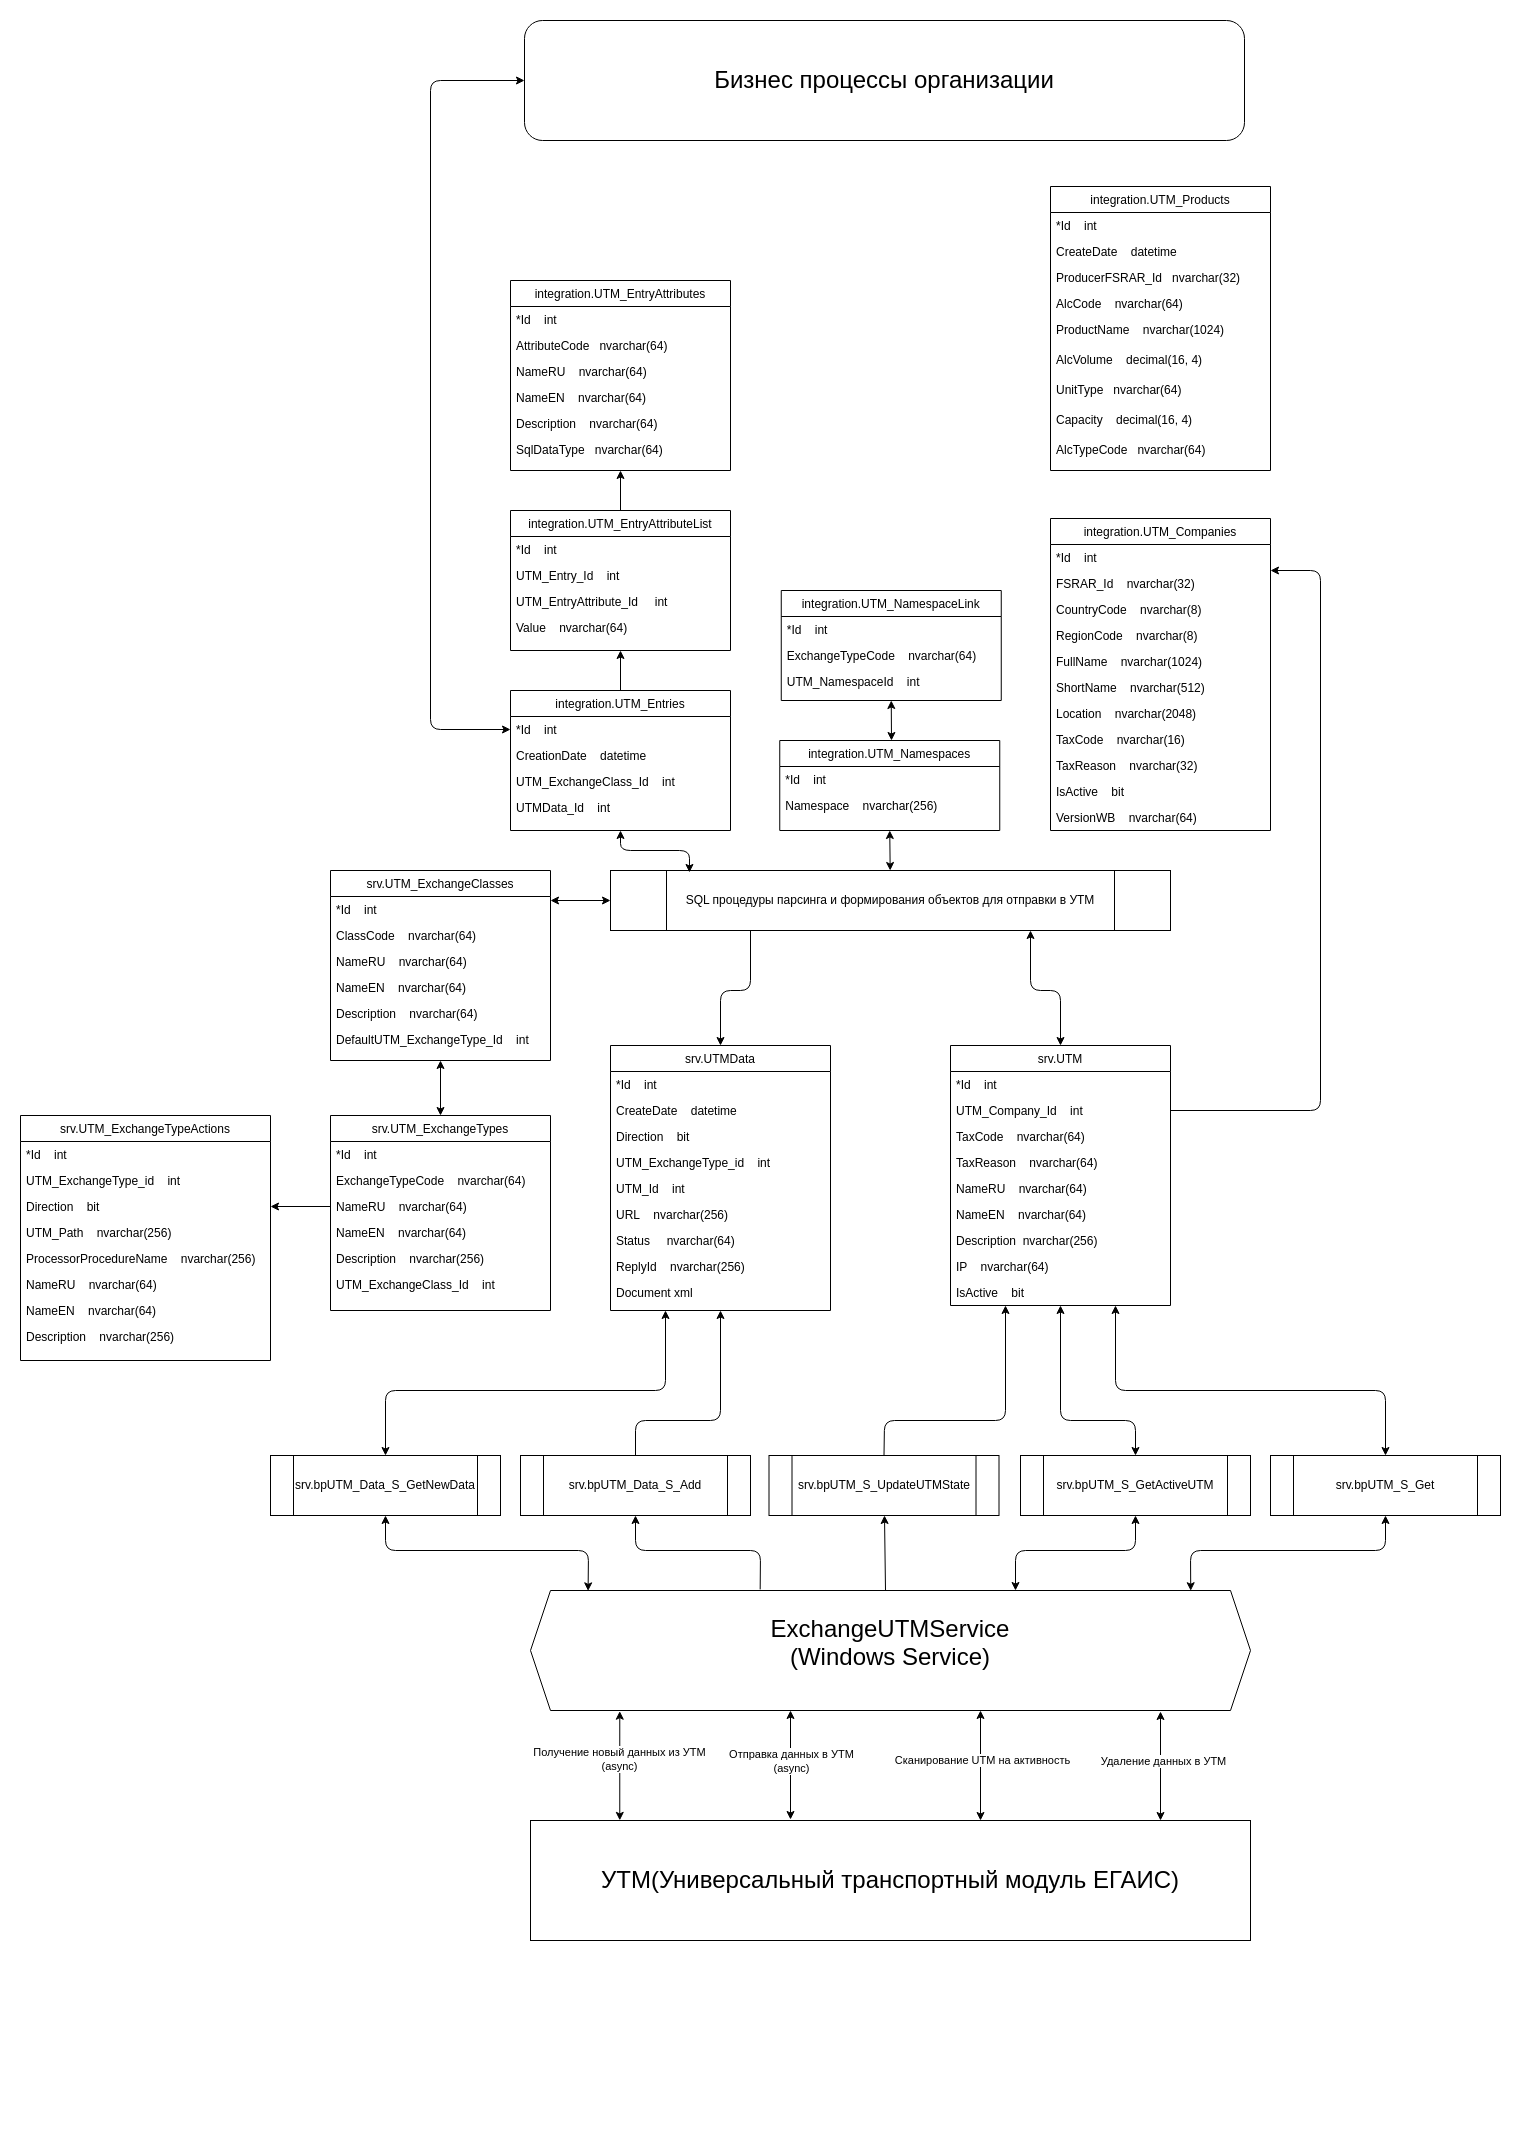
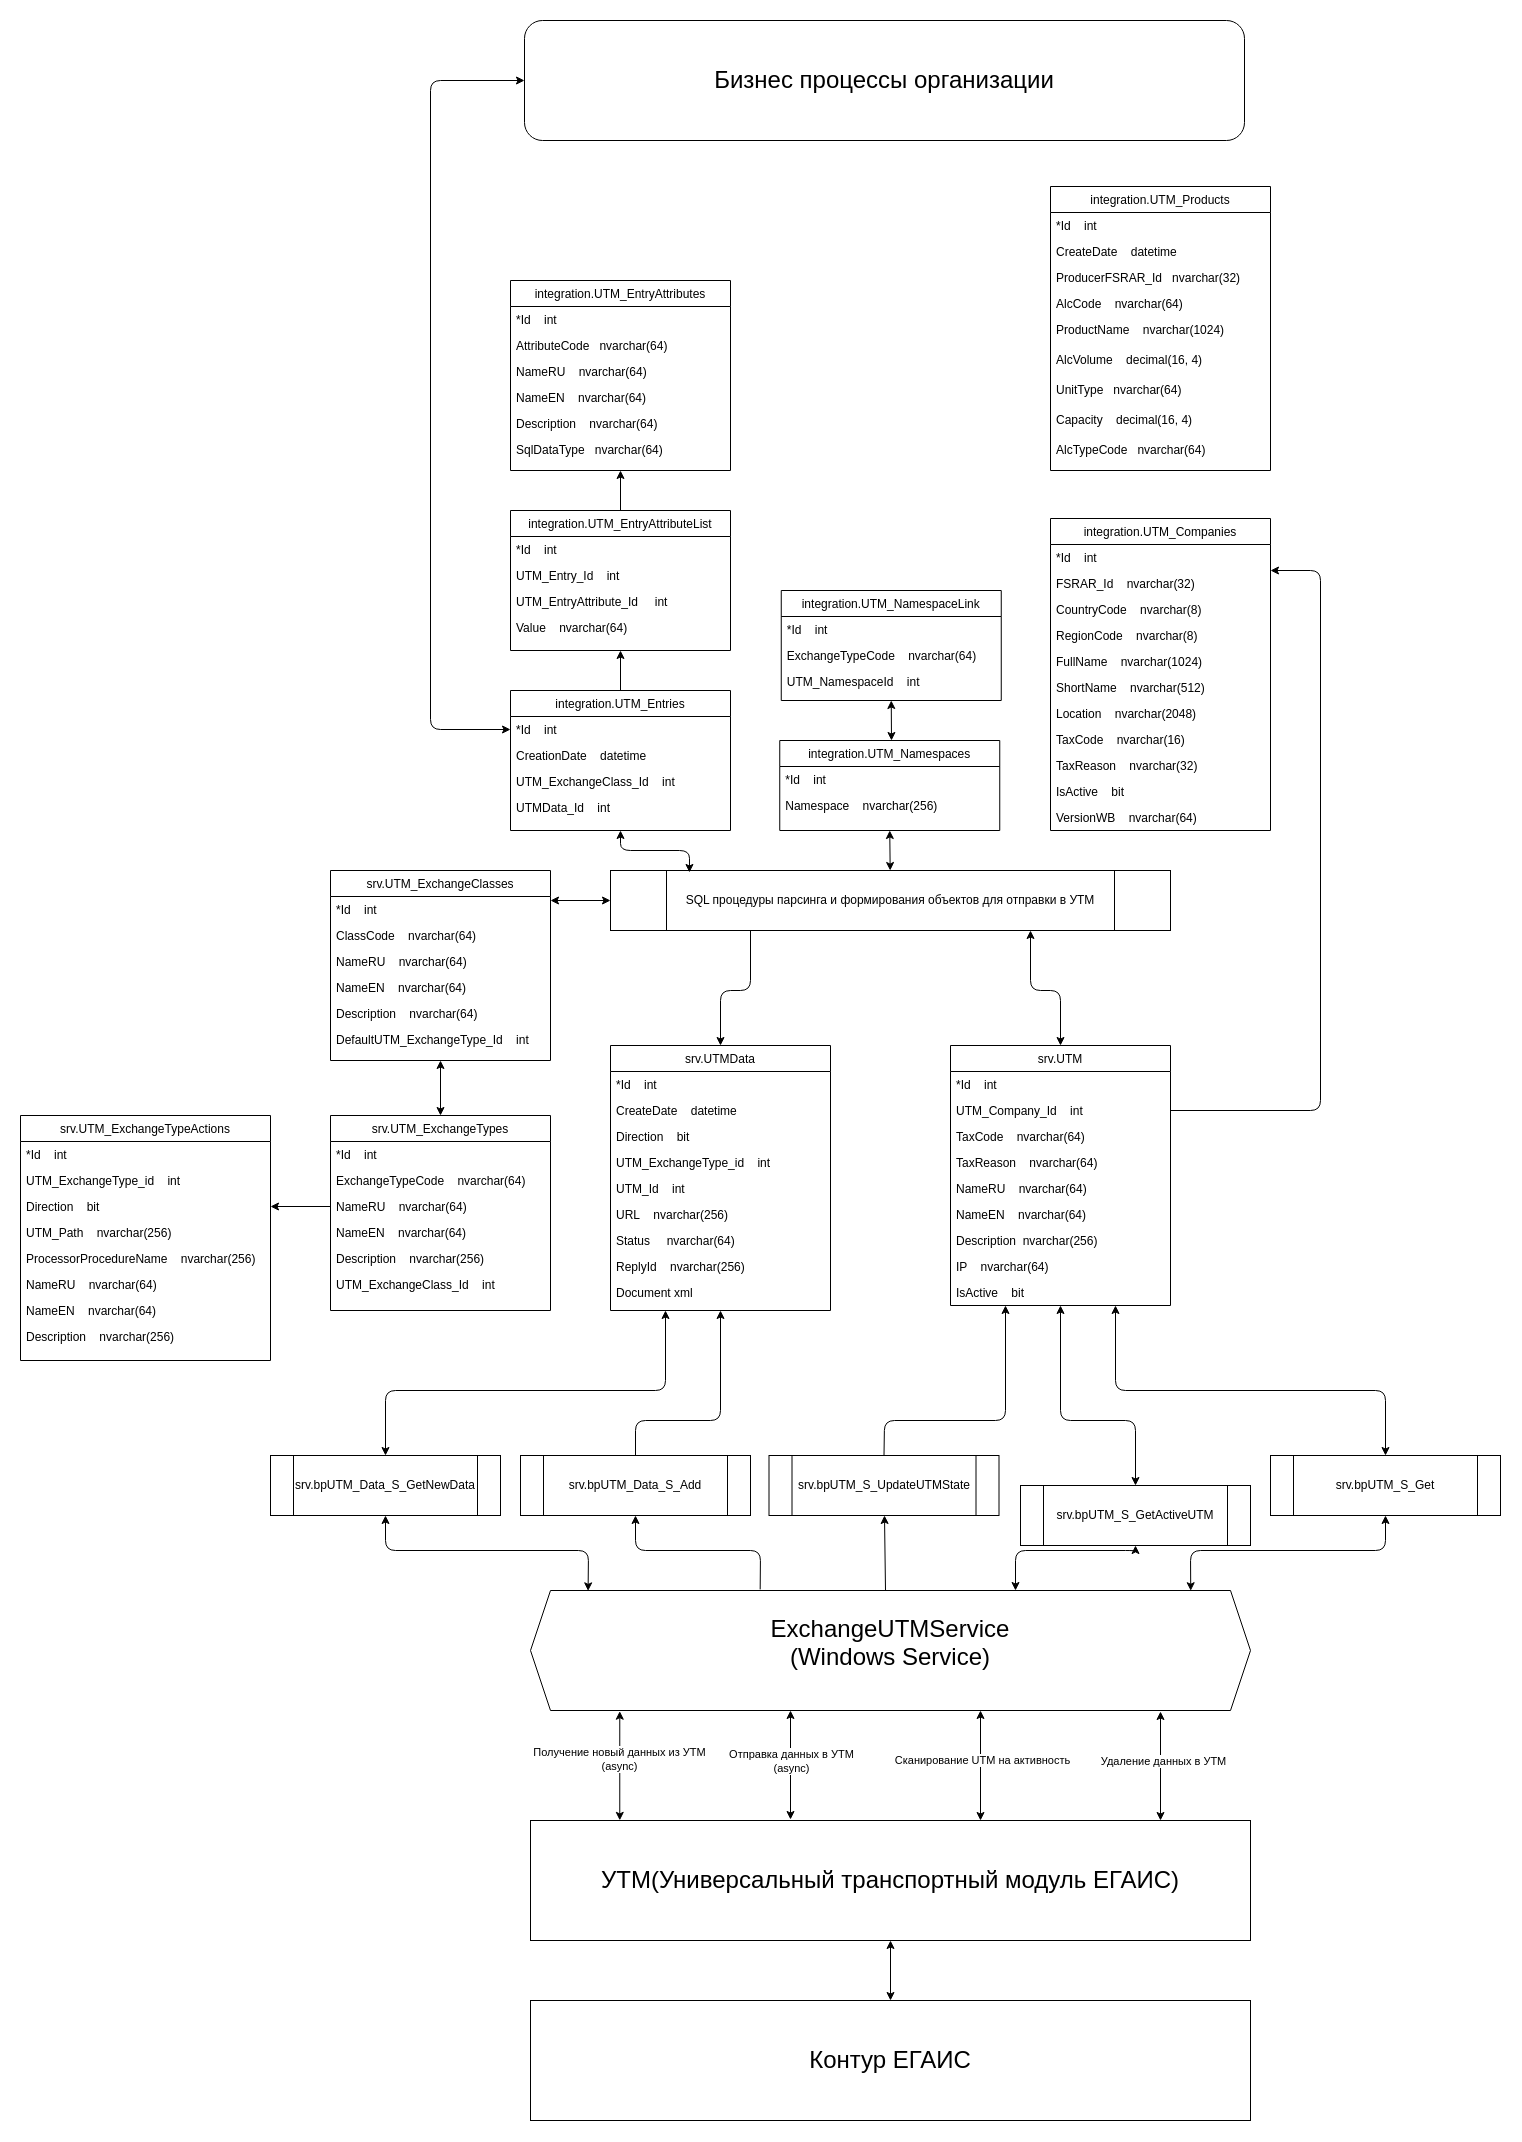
- <mxCell id="9" value="srv.bpUTM_S_GetActiveUTM" style="shape=process;whiteSpace=wrap;html=1;backgroundOutline=1;" parent="1" vertex="1"><mxGeometry x="1020" y="1455" width="230" height="60" as="geometry" /></mxCell>
+ <mxCell id="9" value="srv.bpUTM_S_GetActiveUTM" style="shape=process;whiteSpace=wrap;html=1;backgroundOutline=1;" parent="1" vertex="1"><mxGeometry x="1020" y="1485" width="230" height="60" as="geometry" /></mxCell>
+ <mxCell id="4" value="" style="endArrow=classic;startArrow=classic;html=1;entryX=0.5;entryY=1;entryDx=0;entryDy=0;exitX=0.5;exitY=0;exitDx=0;exitDy=0;" parent="1" source="2" target="3" edge="1"><mxGeometry width="50" height="50" relative="1" as="geometry"><mxPoint x="790" y="2030" as="sourcePoint" /><mxPoint x="840" y="1980" as="targetPoint" /></mxGeometry></mxCell>
+ <mxCell id="2" value="&lt;font style=&quot;font-size: 24px&quot;&gt;Контур ЕГАИС&lt;/font&gt;" style="rounded=0;whiteSpace=wrap;html=1;" parent="1" vertex="1"><mxGeometry x="530" y="2000" width="720" height="120" as="geometry" /></mxCell>
